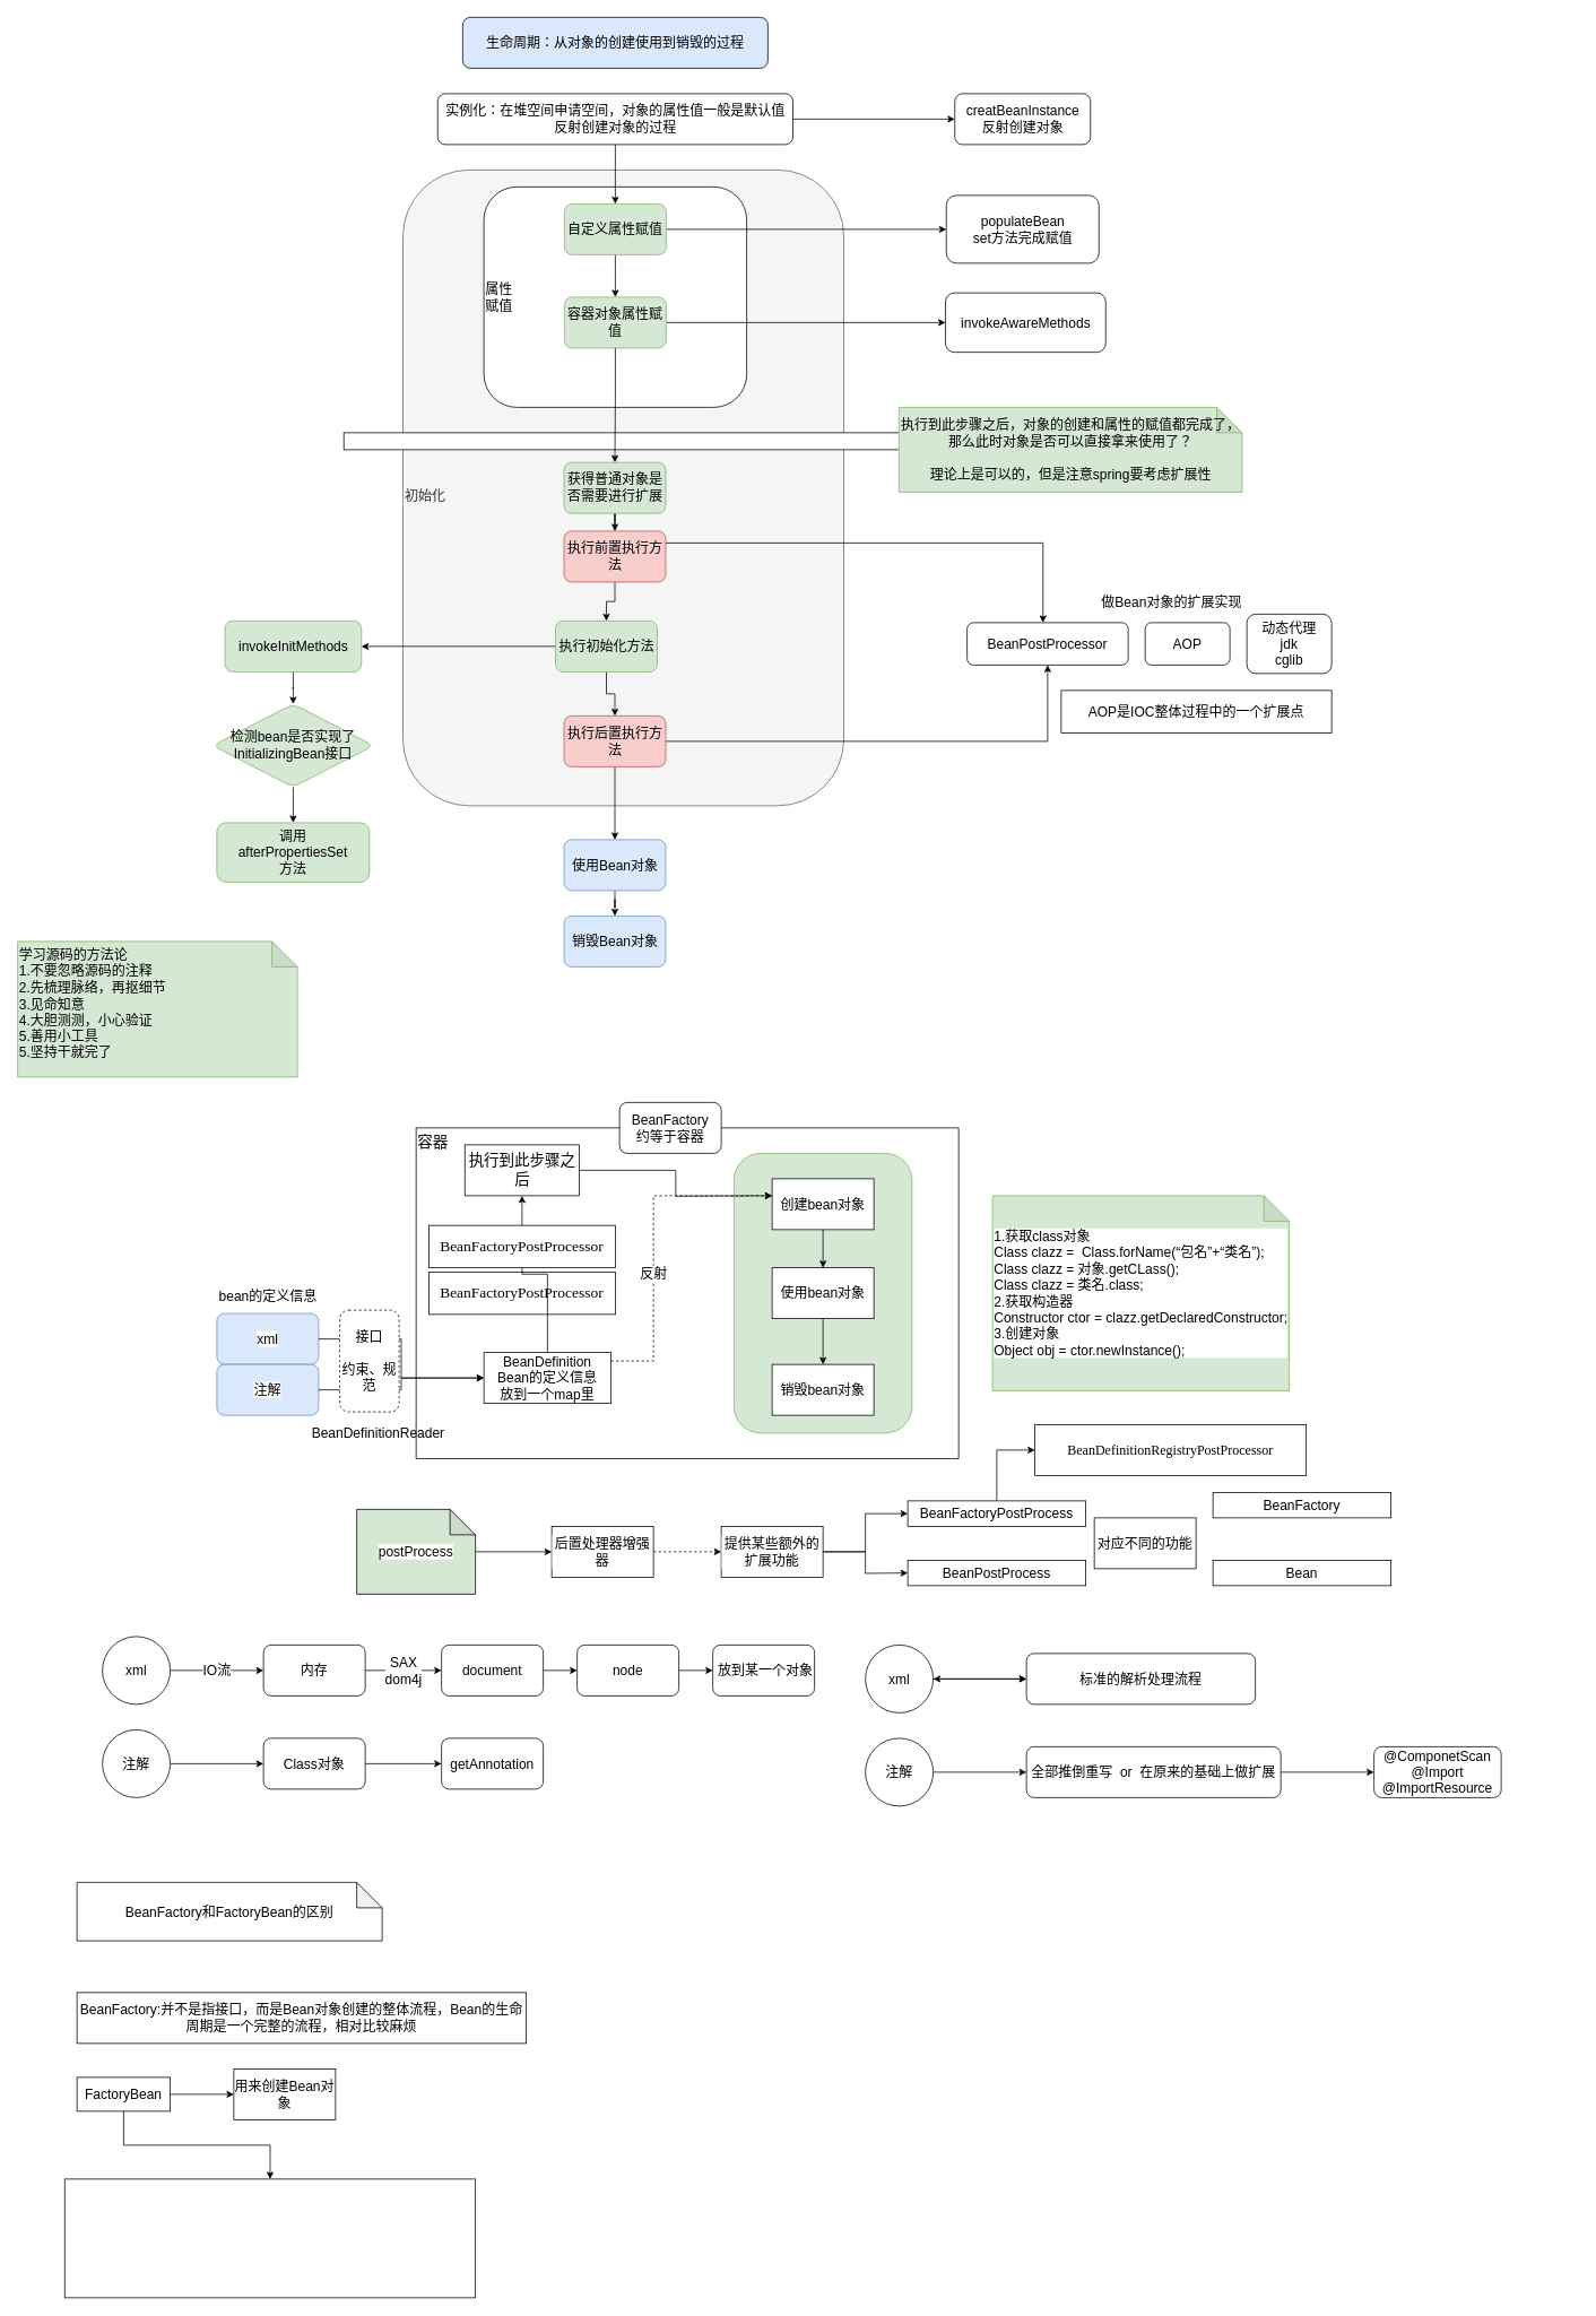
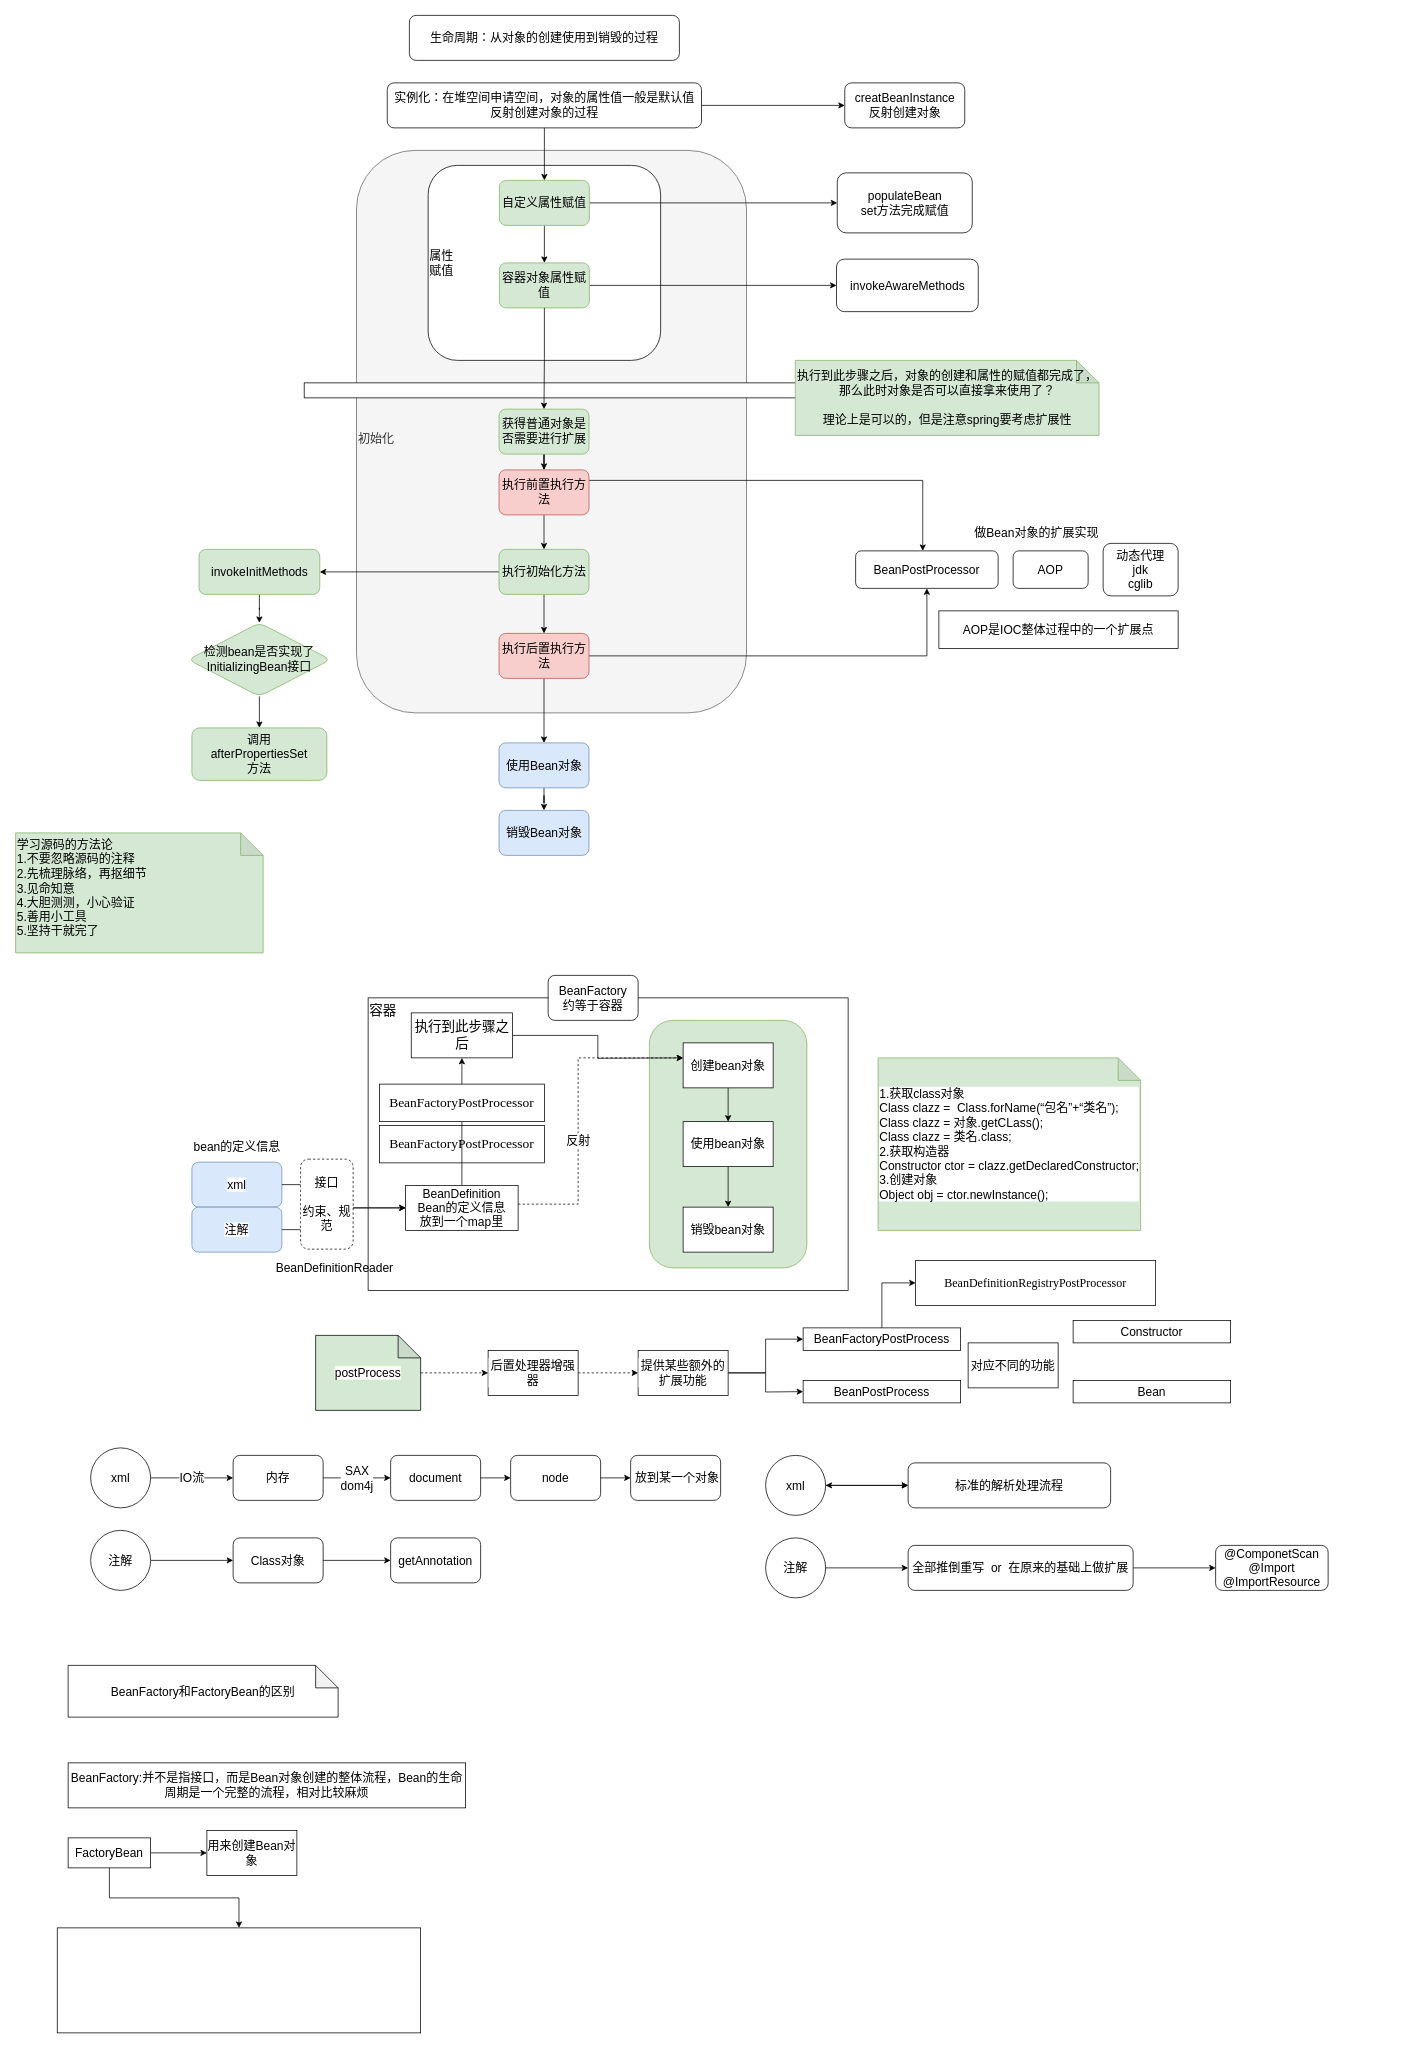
- <mxCell id="66" value="生命周期：从对象的创建使用到销毁的过程" style="rounded=1;whiteSpace=wrap;html=1;labelBackgroundColor=none;fontSize=16;fillColor=#dae8fc;" parent="1" vertex="1"><mxGeometry x="545" y="20" width="360" height="60" as="geometry" /></mxCell>
+ <mxCell id="66" value="生命周期：从对象的创建使用到销毁的过程" style="rounded=1;whiteSpace=wrap;html=1;labelBackgroundColor=none;fontSize=16;" parent="1" vertex="1"><mxGeometry x="545" y="20" width="360" height="60" as="geometry" /></mxCell>
- <mxCell id="100" value="执行初始化方法" style="whiteSpace=wrap;html=1;fontSize=16;fillColor=#d5e8d4;strokeColor=#82b366;rounded=1;labelBackgroundColor=none;" parent="1" vertex="1"><mxGeometry x="654.5" y="732" width="120" height="60" as="geometry" /></mxCell>
+ <mxCell id="100" value="执行初始化方法" style="whiteSpace=wrap;html=1;fontSize=16;fillColor=#d5e8d4;strokeColor=#82b366;rounded=1;labelBackgroundColor=none;" parent="1" vertex="1"><mxGeometry x="664.5" y="732" width="120" height="60" as="geometry" /></mxCell>
- <mxCell id="11" value="BeanDefinition&lt;br&gt;Bean的定义信息&lt;br&gt;放到一个map里" style="rounded=0;whiteSpace=wrap;html=1;labelBackgroundColor=#ffffff;fontSize=16;" parent="1" vertex="1"><mxGeometry x="570" y="1595" width="150" height="60" as="geometry" /></mxCell>
+ <mxCell id="11" value="BeanDefinition&lt;br&gt;Bean的定义信息&lt;br&gt;放到一个map里" style="rounded=0;whiteSpace=wrap;html=1;labelBackgroundColor=#ffffff;fontSize=16;" parent="1" vertex="1"><mxGeometry x="540" y="1580" width="150" height="60" as="geometry" /></mxCell>
- <mxCell id="50" value="BeanFactory" style="whiteSpace=wrap;html=1;fontSize=16;labelBackgroundColor=#FFFFFF;" parent="1" vertex="1"><mxGeometry x="1430" y="1760" width="210" height="30" as="geometry" /></mxCell>
+ <mxCell id="50" value="Constructor" style="whiteSpace=wrap;html=1;fontSize=16;labelBackgroundColor=#FFFFFF;" parent="1" vertex="1"><mxGeometry x="1430" y="1760" width="210" height="30" as="geometry" /></mxCell>
- <mxCell id="40" value="" style="edgeStyle=orthogonalEdgeStyle;rounded=0;orthogonalLoop=1;jettySize=auto;html=1;dashed=0;fontSize=16;" parent="1" source="38" target="39" edge="1"><mxGeometry relative="1" as="geometry" /></mxCell>
+ <mxCell id="40" value="" style="edgeStyle=orthogonalEdgeStyle;rounded=0;orthogonalLoop=1;jettySize=auto;html=1;dashed=1;fontSize=16;" parent="1" source="38" target="39" edge="1"><mxGeometry relative="1" as="geometry" /></mxCell>
